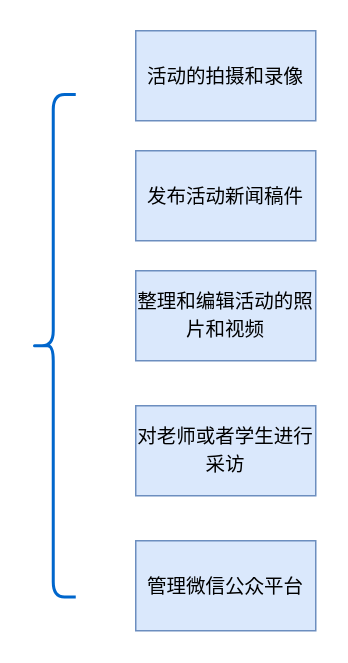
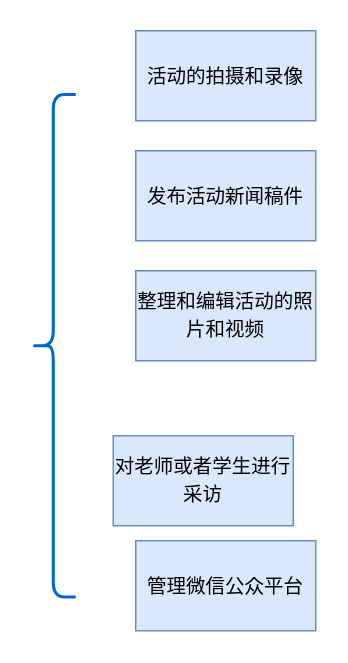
- <mxCell id="2" value="&lt;font style=&quot;font-size: 13px ; line-height: 140%&quot;&gt;对老师或者学生进行采访&lt;/font&gt;" style="whiteSpace=wrap;html=1;fillColor=#dae8fc;strokeColor=#6c8ebf;" vertex="1" parent="1"><mxGeometry x="90" y="270" width="120" height="60" as="geometry" /></mxCell>
+ <mxCell id="2" value="&lt;font style=&quot;font-size: 13px ; line-height: 140%&quot;&gt;对老师或者学生进行采访&lt;/font&gt;" style="whiteSpace=wrap;html=1;fillColor=#dae8fc;strokeColor=#6c8ebf;" vertex="1" parent="1"><mxGeometry x="75" y="290" width="120" height="60" as="geometry" /></mxCell>
